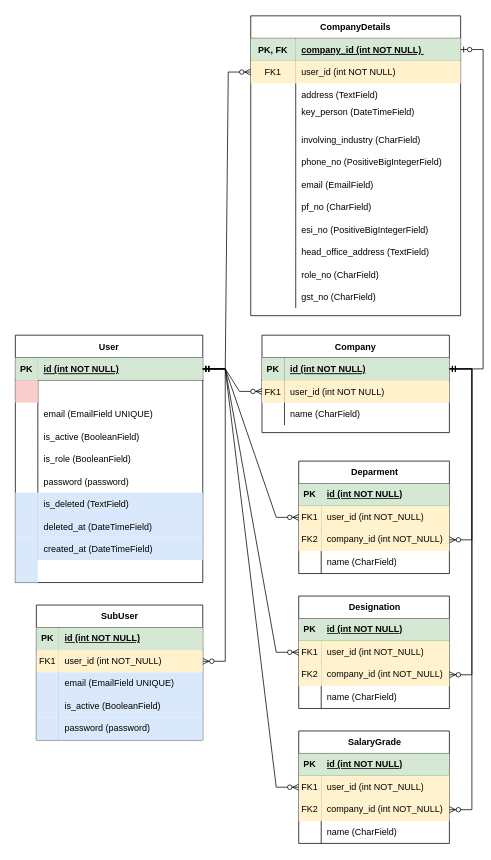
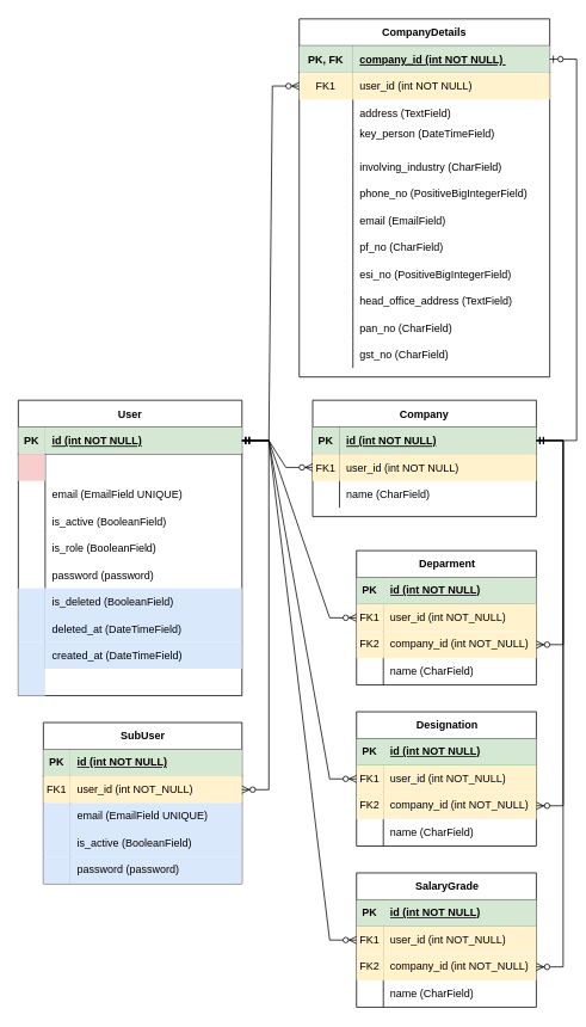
- <mxCell id="45" value="role_no (CharField)" style="shape=partialRectangle;overflow=hidden;connectable=0;fillColor=none;top=0;left=0;bottom=0;right=0;align=left;spacingLeft=6;" parent="43" vertex="1"><mxGeometry x="60" width="220" height="30" as="geometry"><mxRectangle width="220" height="30" as="alternateBounds" /></mxGeometry></mxCell>
+ <mxCell id="45" value="pan_no (CharField)" style="shape=partialRectangle;overflow=hidden;connectable=0;fillColor=none;top=0;left=0;bottom=0;right=0;align=left;spacingLeft=6;" parent="43" vertex="1"><mxGeometry x="60" width="220" height="30" as="geometry"><mxRectangle width="220" height="30" as="alternateBounds" /></mxGeometry></mxCell>
- <mxCell id="69" value="is_deleted (TextField)" style="shape=partialRectangle;overflow=hidden;connectable=0;fillColor=#dae8fc;top=0;left=0;bottom=0;right=0;align=left;spacingLeft=6;strokeColor=#6c8ebf;" parent="67" vertex="1"><mxGeometry x="30" width="220" height="30" as="geometry"><mxRectangle width="220" height="30" as="alternateBounds" /></mxGeometry></mxCell>
+ <mxCell id="69" value="is_deleted (BooleanField)" style="shape=partialRectangle;overflow=hidden;connectable=0;fillColor=#dae8fc;top=0;left=0;bottom=0;right=0;align=left;spacingLeft=6;strokeColor=#6c8ebf;" parent="67" vertex="1"><mxGeometry x="30" width="220" height="30" as="geometry"><mxRectangle width="220" height="30" as="alternateBounds" /></mxGeometry></mxCell>
